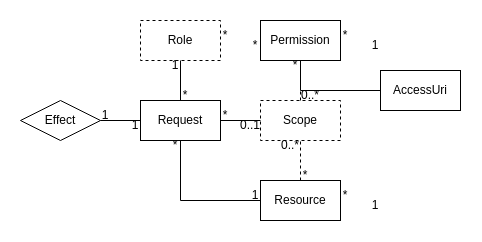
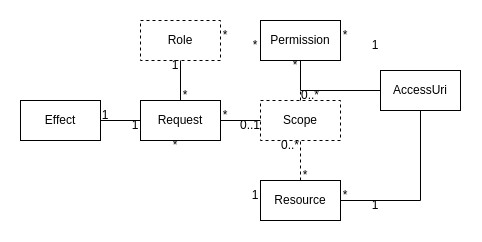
- <mxCell id="12" value="Effect" style="rhombus;whiteSpace=wrap;html=1;" parent="1" vertex="1"><mxGeometry x="20" y="100" width="80" height="40" as="geometry" /></mxCell>
+ <mxCell id="12" value="Effect" style="rounded=0;whiteSpace=wrap;html=1;" parent="1" vertex="1"><mxGeometry x="20" y="100" width="80" height="40" as="geometry" /></mxCell>
- <mxCell id="6" value="" style="rounded=0;orthogonalLoop=1;jettySize=auto;html=1;endArrow=none;endFill=0;edgeStyle=orthogonalEdgeStyle;" parent="1" source="4" target="10" edge="1"><mxGeometry relative="1" as="geometry"><mxPoint x="200" y="100" as="sourcePoint" /><mxPoint x="140" y="200" as="targetPoint" /></mxGeometry></mxCell>
+ <mxCell id="6" value="" style="rounded=0;orthogonalLoop=1;jettySize=auto;html=1;endArrow=none;endFill=0;edgeStyle=orthogonalEdgeStyle;" parent="1" source="4" target="28" edge="1"><mxGeometry relative="1" as="geometry"><mxPoint x="200" y="100" as="sourcePoint" /><mxPoint x="140" y="200" as="targetPoint" /></mxGeometry></mxCell>
